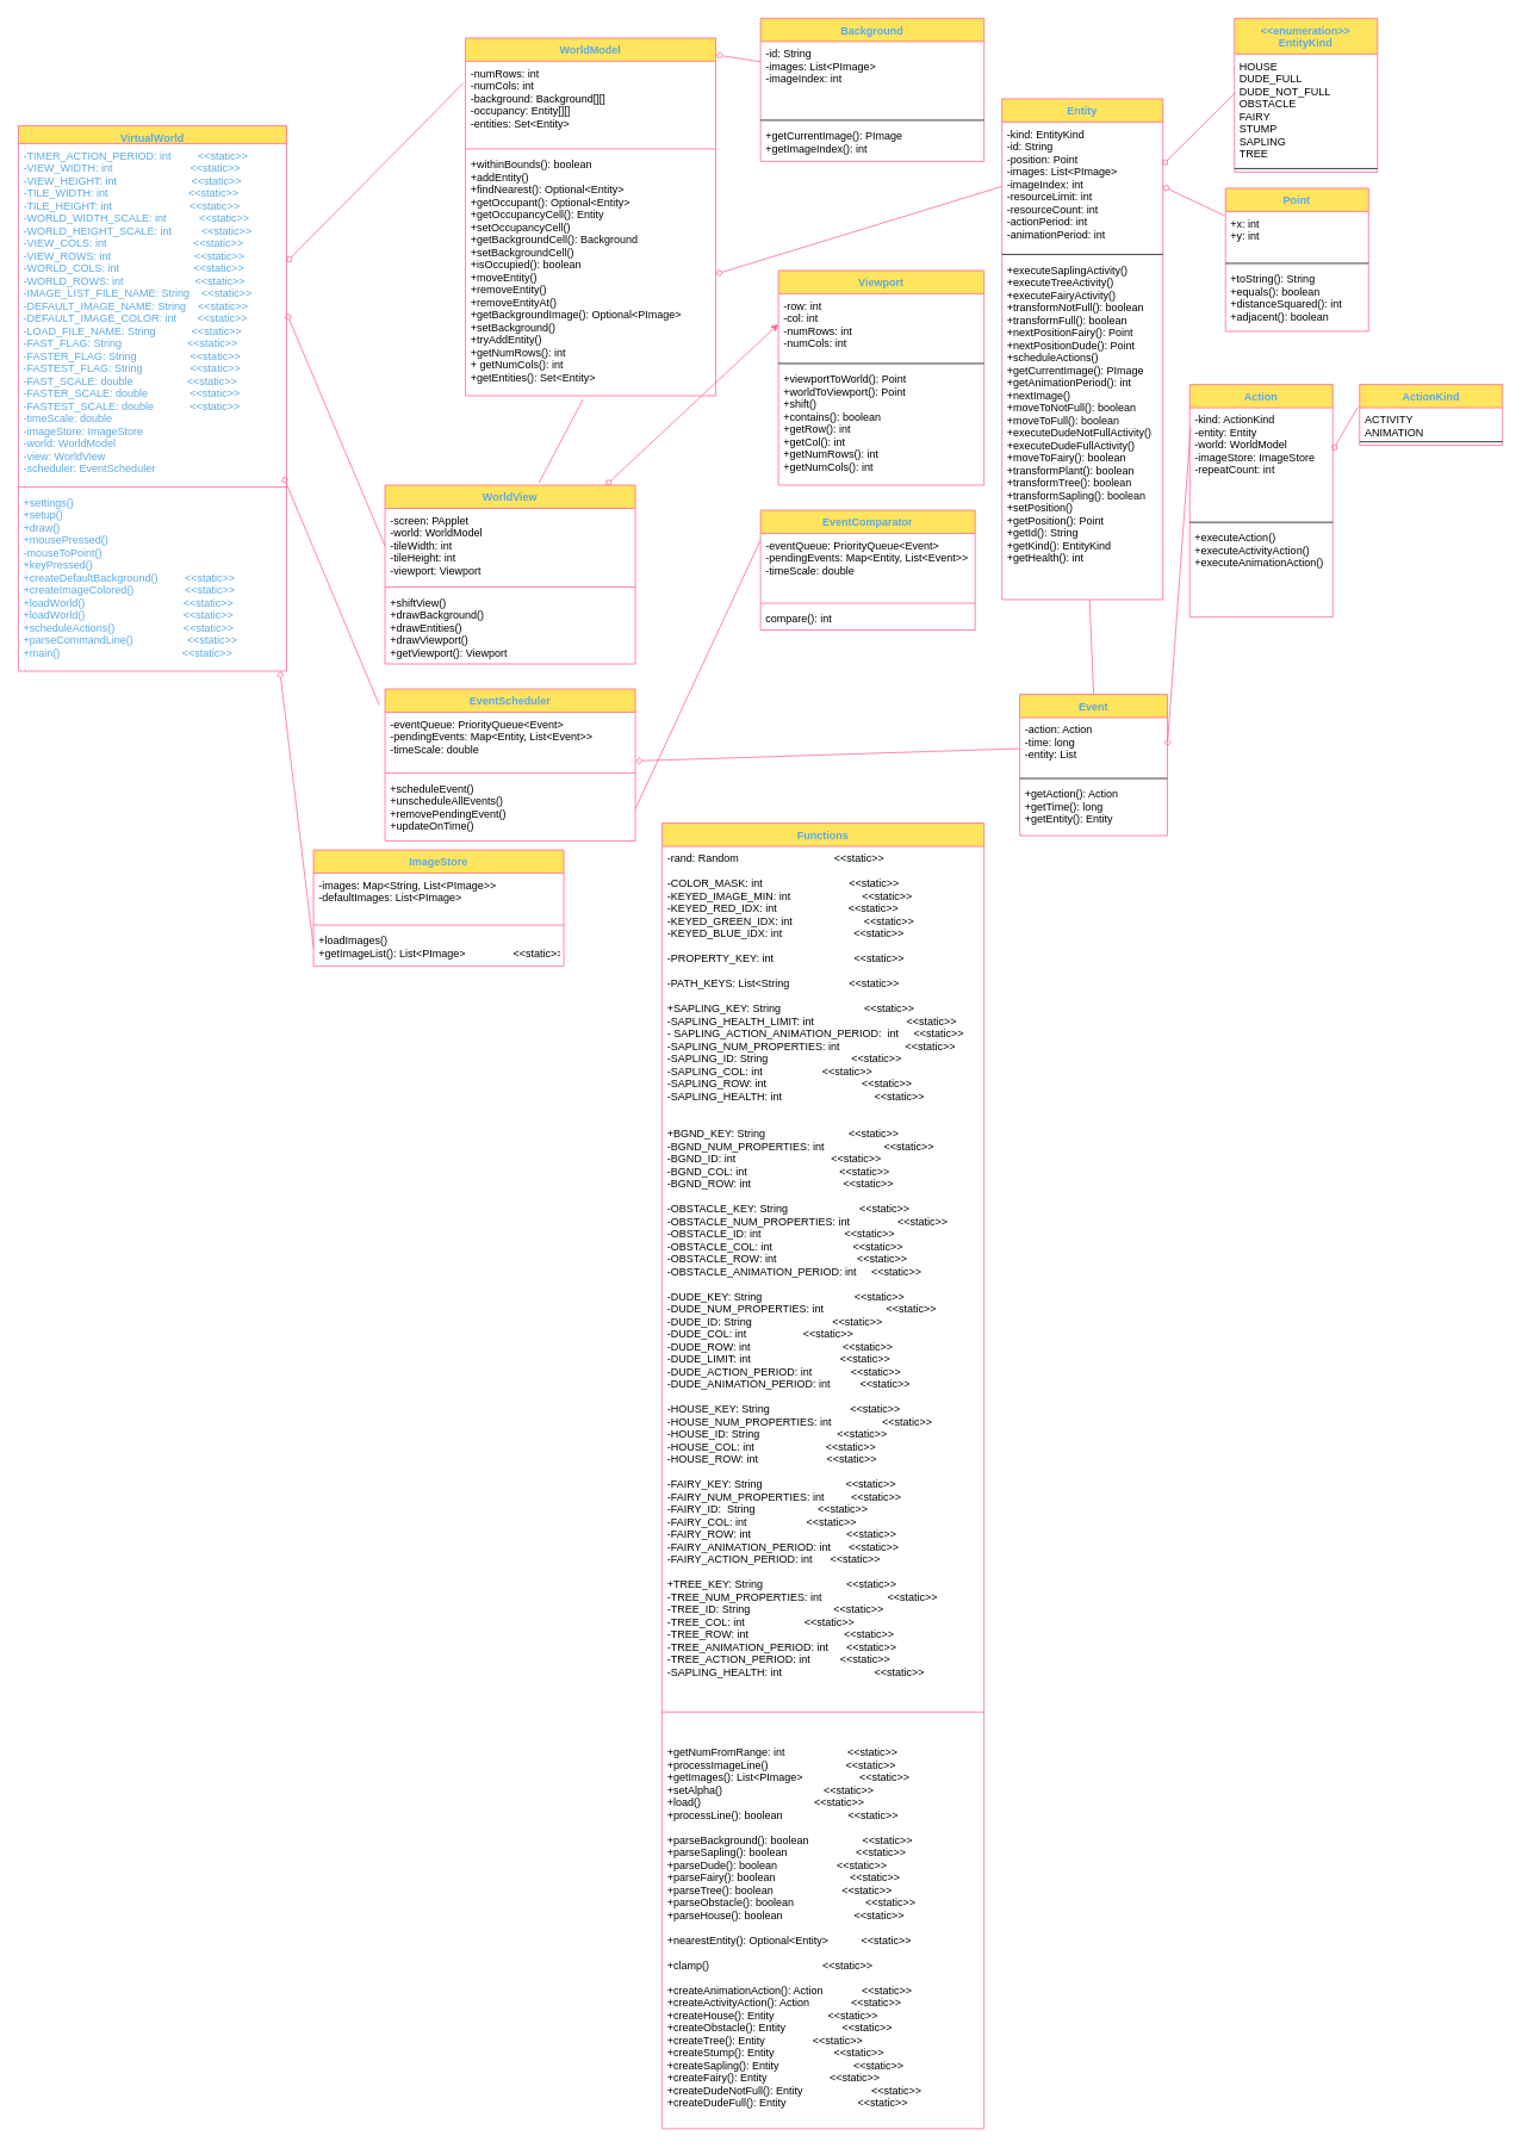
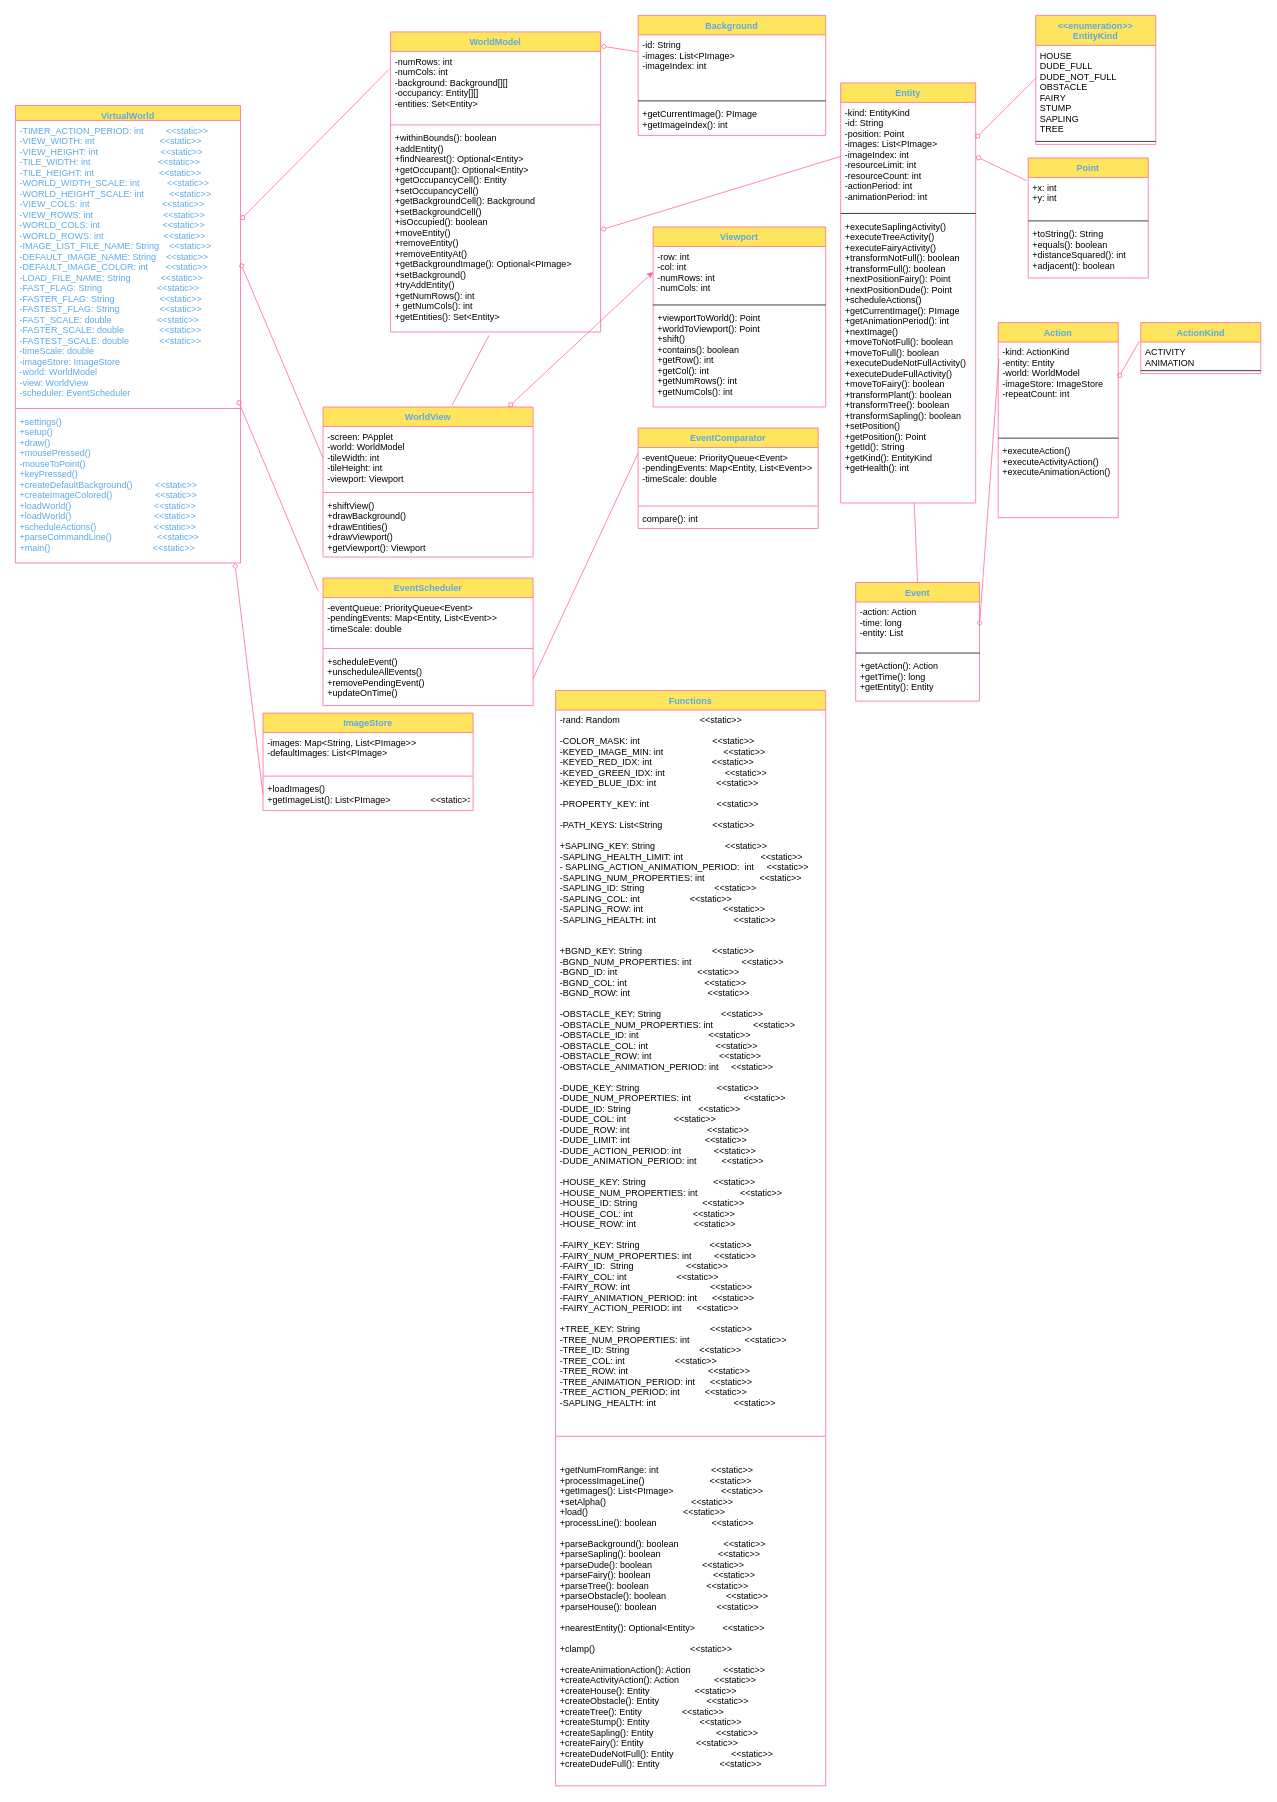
- <mxCell id="8" value="" style="graphMlID=e6;endArrow=none;strokeColor=#FF6392;strokeWidth=1.0;startArrow=diamond;startFill=0;endFill=1;fontColor=#5AA9E6;" edge="1" parent="1" source="29" target="58"><mxGeometry relative="1" as="geometry" /></mxCell>
